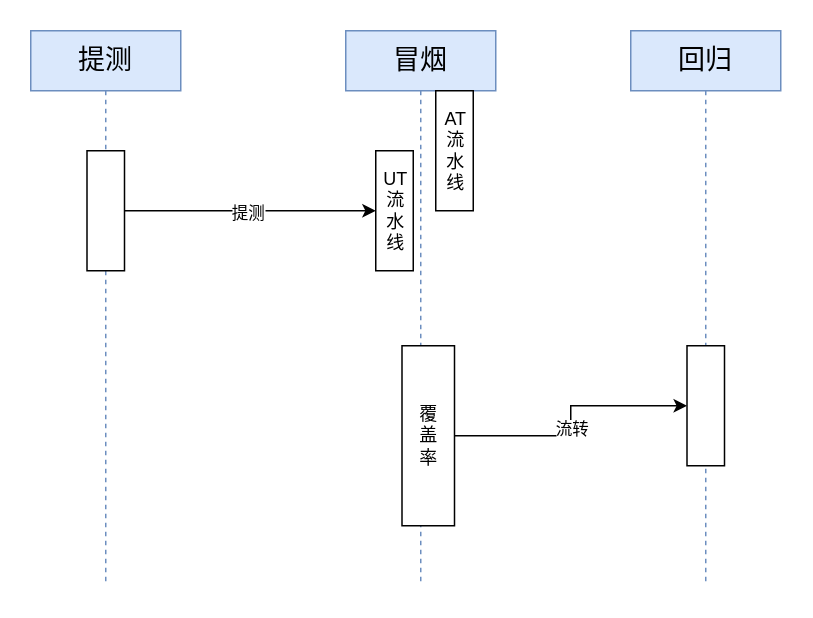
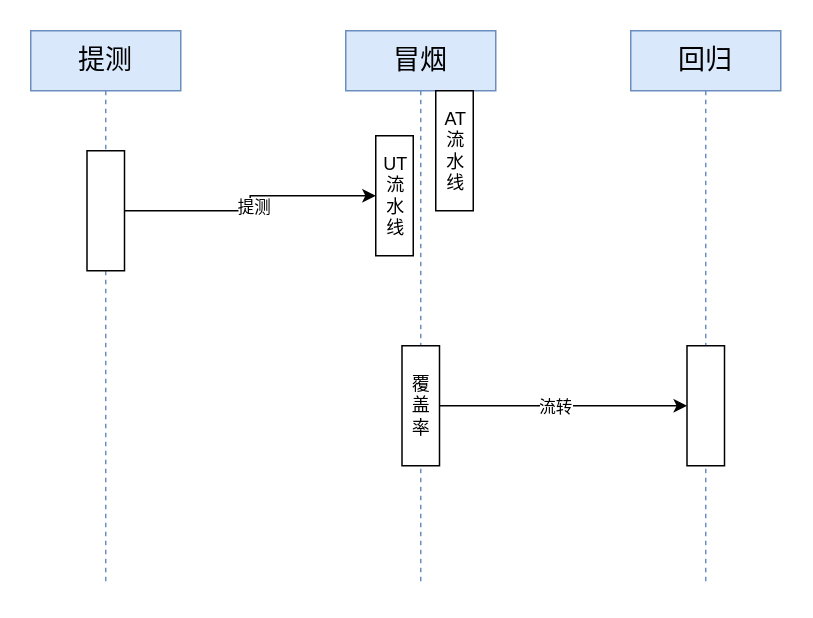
- <mxCell id="5" value="UT&lt;div&gt;流&lt;/div&gt;&lt;div&gt;水&lt;/div&gt;&lt;div&gt;线&lt;/div&gt;" style="html=1;points=[[0,0,0,0,5],[0,1,0,0,-5],[1,0,0,0,5],[1,1,0,0,-5]];perimeter=orthogonalPerimeter;outlineConnect=0;targetShapes=umlLifeline;portConstraint=eastwest;newEdgeStyle={&quot;curved&quot;:0,&quot;rounded&quot;:0};" vertex="1" parent="4"><mxGeometry x="20" y="80" width="25" height="80" as="geometry" /></mxCell>
+ <mxCell id="5" value="UT&lt;div&gt;流&lt;/div&gt;&lt;div&gt;水&lt;/div&gt;&lt;div&gt;线&lt;/div&gt;" style="html=1;points=[[0,0,0,0,5],[0,1,0,0,-5],[1,0,0,0,5],[1,1,0,0,-5]];perimeter=orthogonalPerimeter;outlineConnect=0;targetShapes=umlLifeline;portConstraint=eastwest;newEdgeStyle={&quot;curved&quot;:0,&quot;rounded&quot;:0};" vertex="1" parent="4"><mxGeometry x="20" y="70" width="25" height="80" as="geometry" /></mxCell>
- <mxCell id="7" value="覆&lt;div&gt;盖&lt;/div&gt;&lt;div&gt;率&lt;/div&gt;" style="html=1;points=[[0,0,0,0,5],[0,1,0,0,-5],[1,0,0,0,5],[1,1,0,0,-5]];perimeter=orthogonalPerimeter;outlineConnect=0;targetShapes=umlLifeline;portConstraint=eastwest;newEdgeStyle={&quot;curved&quot;:0,&quot;rounded&quot;:0};" vertex="1" parent="4"><mxGeometry x="37.5" y="210" width="35" height="120" as="geometry" /></mxCell>
+ <mxCell id="7" value="覆&lt;div&gt;盖&lt;/div&gt;&lt;div&gt;率&lt;/div&gt;" style="html=1;points=[[0,0,0,0,5],[0,1,0,0,-5],[1,0,0,0,5],[1,1,0,0,-5]];perimeter=orthogonalPerimeter;outlineConnect=0;targetShapes=umlLifeline;portConstraint=eastwest;newEdgeStyle={&quot;curved&quot;:0,&quot;rounded&quot;:0};" vertex="1" parent="4"><mxGeometry x="37.5" y="210" width="25" height="80" as="geometry" /></mxCell>
